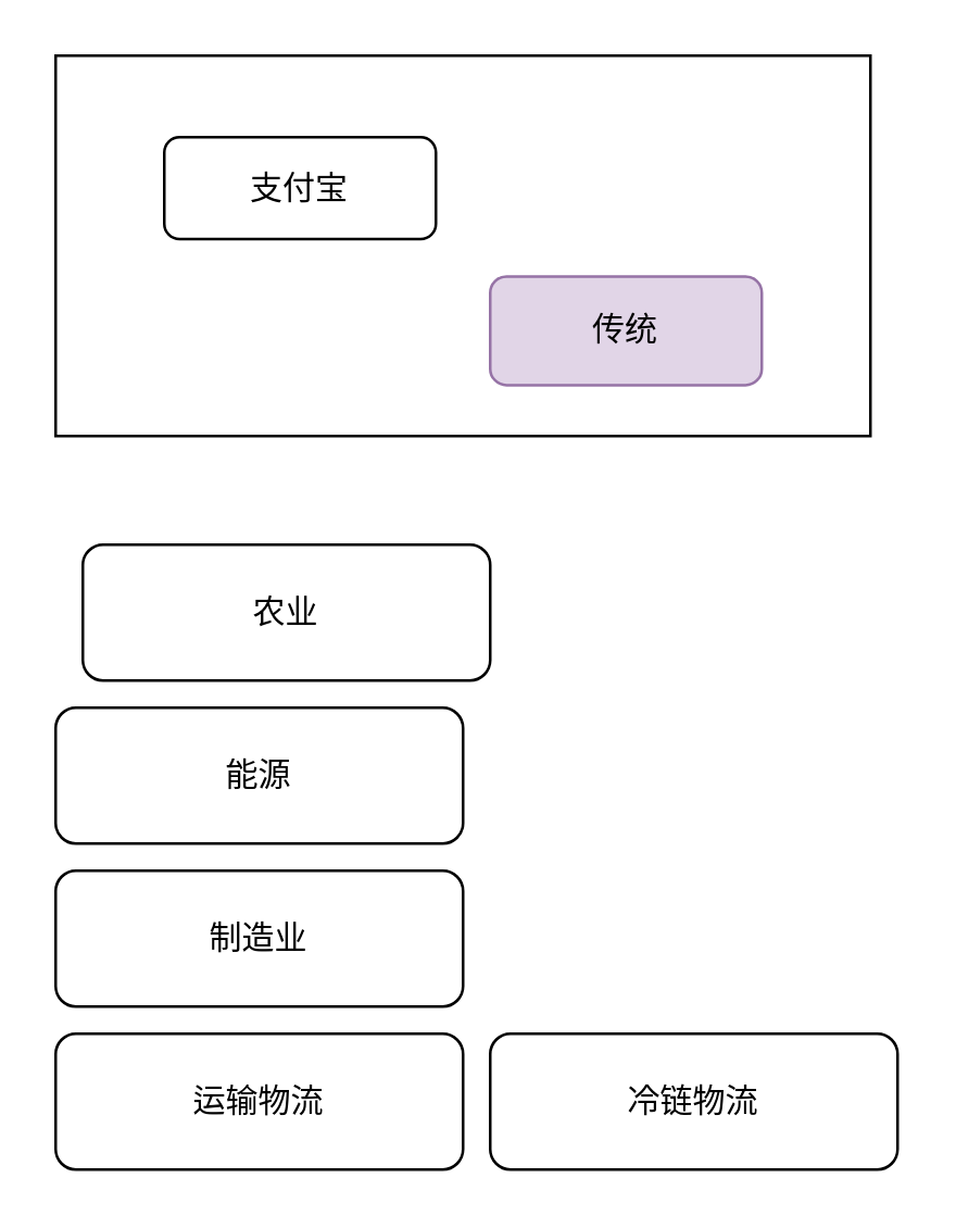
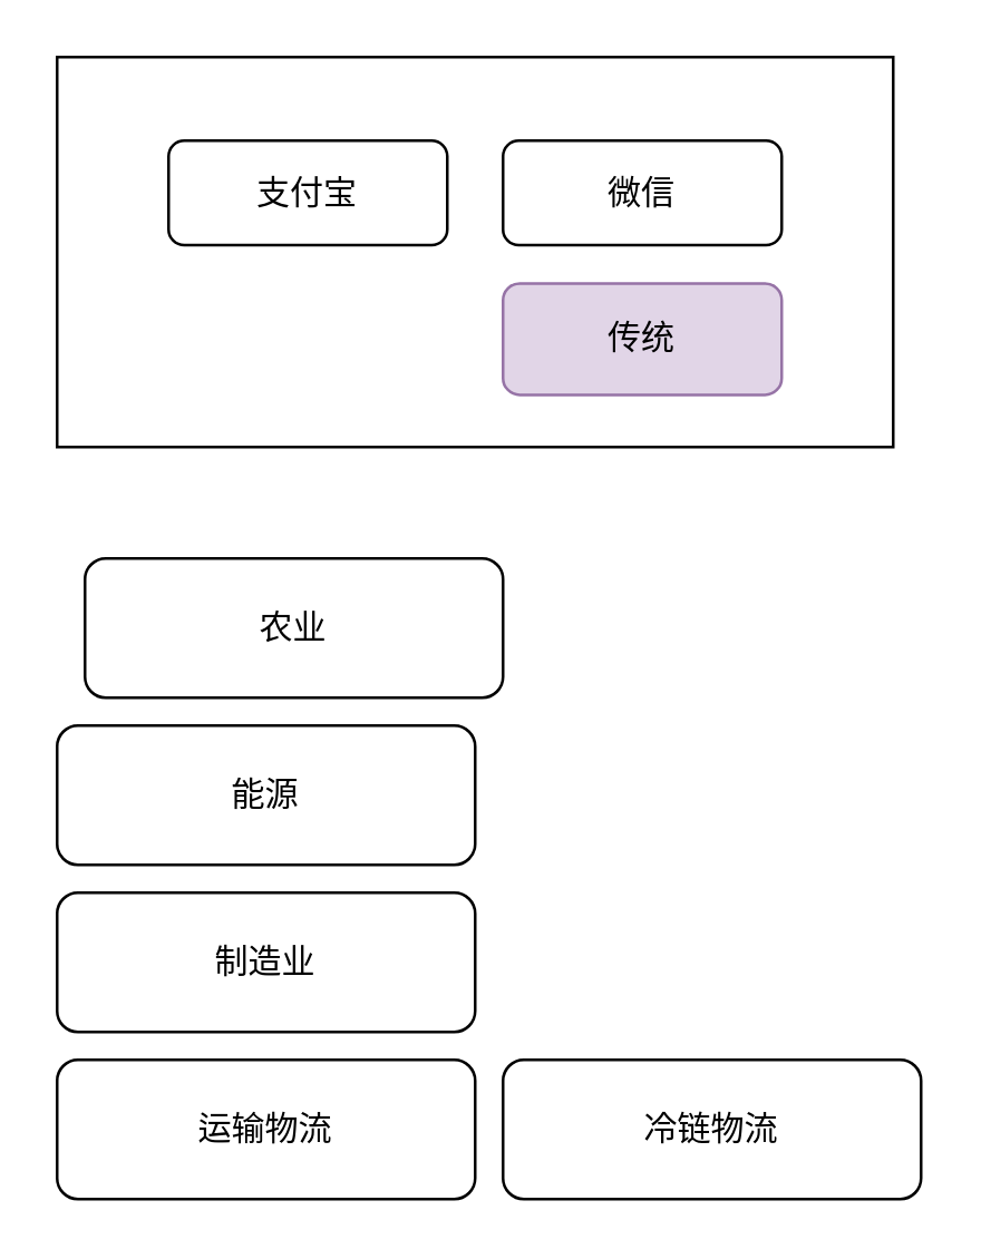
+ <mxCell id="4" value="微信" style="rounded=1;whiteSpace=wrap;html=1;" parent="2" vertex="1"><mxGeometry x="160" y="30.0" width="100" height="37.5" as="geometry" /></mxCell>
